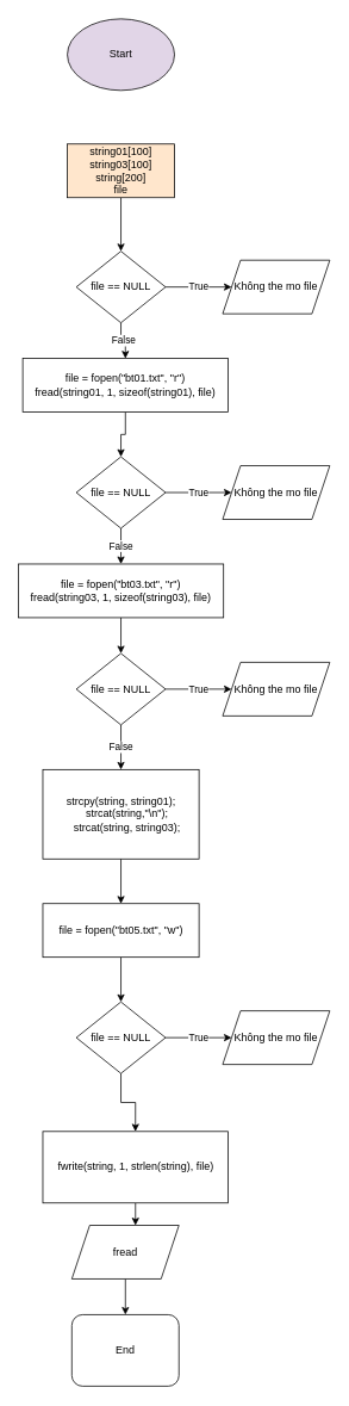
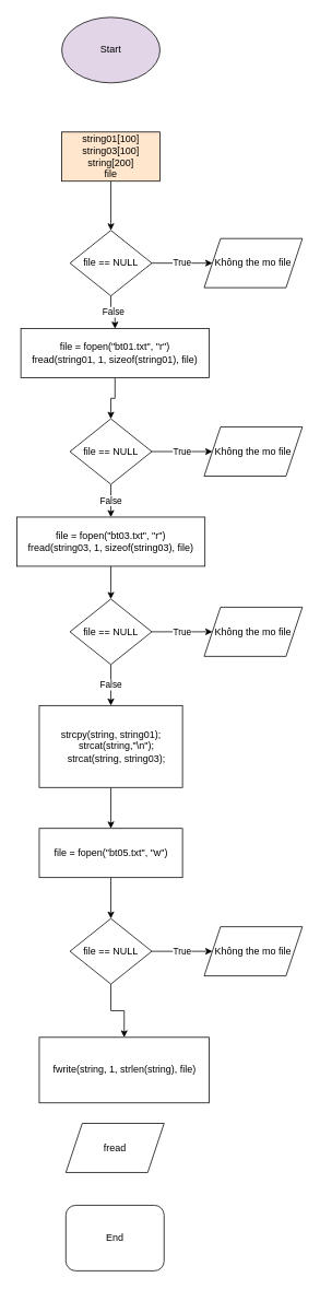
- <mxCell id="32" style="edgeStyle=orthogonalEdgeStyle;rounded=0;orthogonalLoop=1;jettySize=auto;html=1;entryX=0.594;entryY=0;entryDx=0;entryDy=0;entryPerimeter=0;" edge="1" parent="1" source="33" target="36"><mxGeometry relative="1" as="geometry" /></mxCell>
- <mxCell id="35" style="edgeStyle=orthogonalEdgeStyle;rounded=0;orthogonalLoop=1;jettySize=auto;html=1;" edge="1" parent="1" source="36" target="37"><mxGeometry relative="1" as="geometry" /></mxCell>
